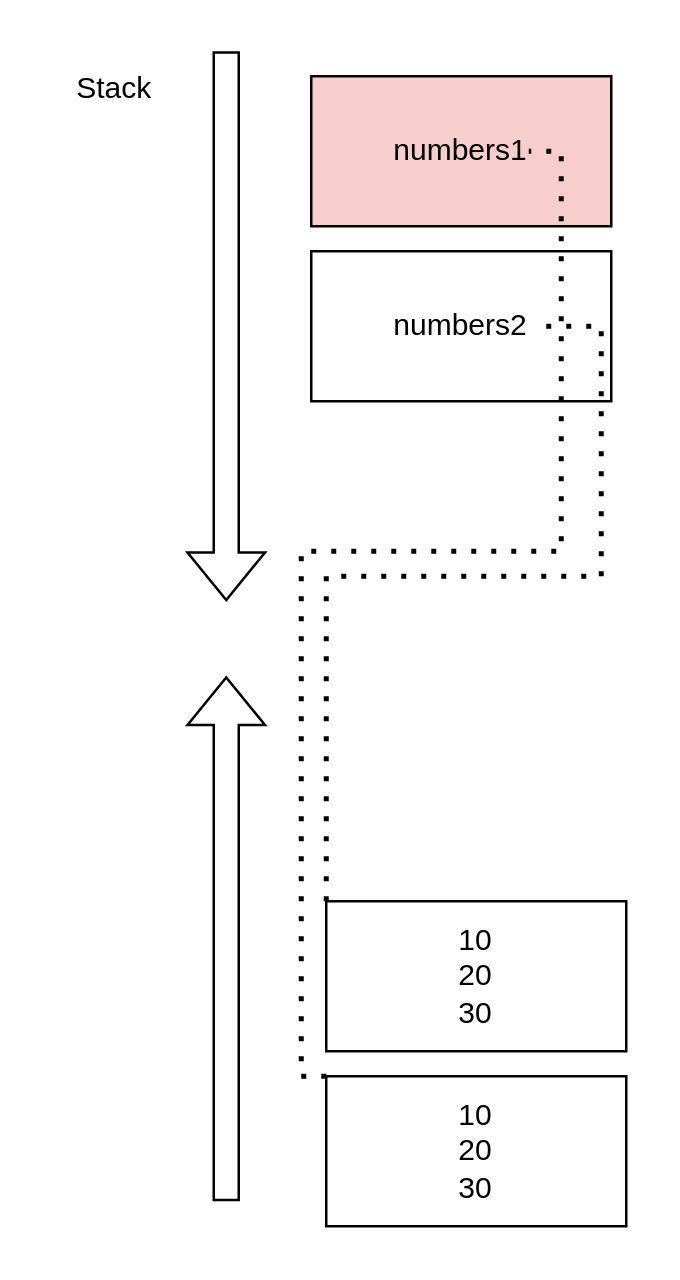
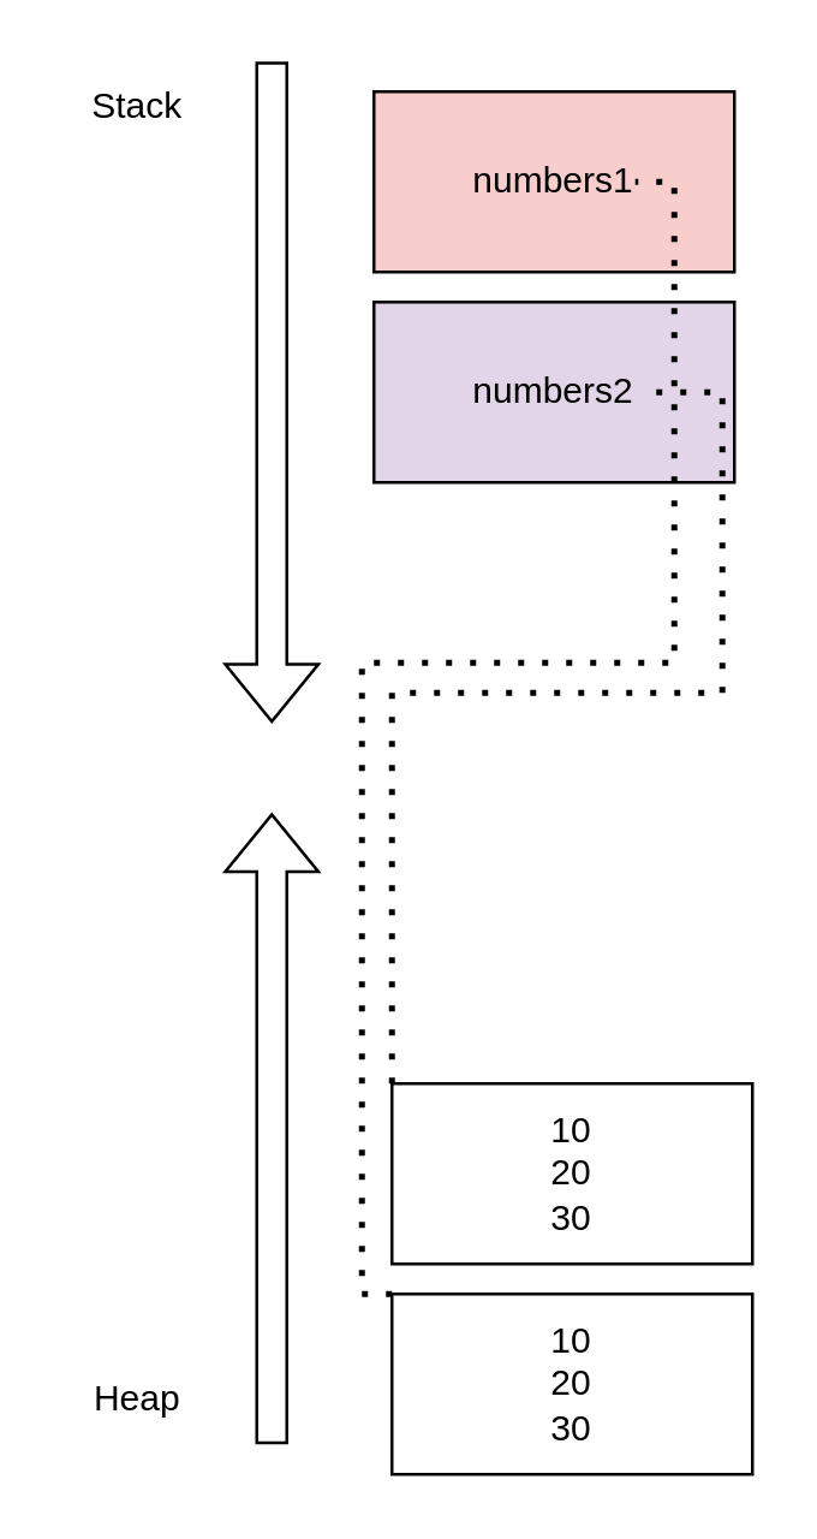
- <mxCell id="8" value="numbers2" style="rounded=0;whiteSpace=wrap;html=1;" vertex="1" parent="1"><mxGeometry x="124" y="100" width="120" height="60" as="geometry" /></mxCell>
+ <mxCell id="8" value="numbers2" style="rounded=0;whiteSpace=wrap;html=1;fillColor=#e1d5e7;" vertex="1" parent="1"><mxGeometry x="124" y="100" width="120" height="60" as="geometry" /></mxCell>
+ <mxCell id="5" value="Heap" style="text;html=1;align=center;verticalAlign=middle;resizable=0;points=[];autosize=1;strokeColor=none;fillColor=none;" vertex="1" parent="1"><mxGeometry x="20" y="450" width="50" height="30" as="geometry" /></mxCell>
